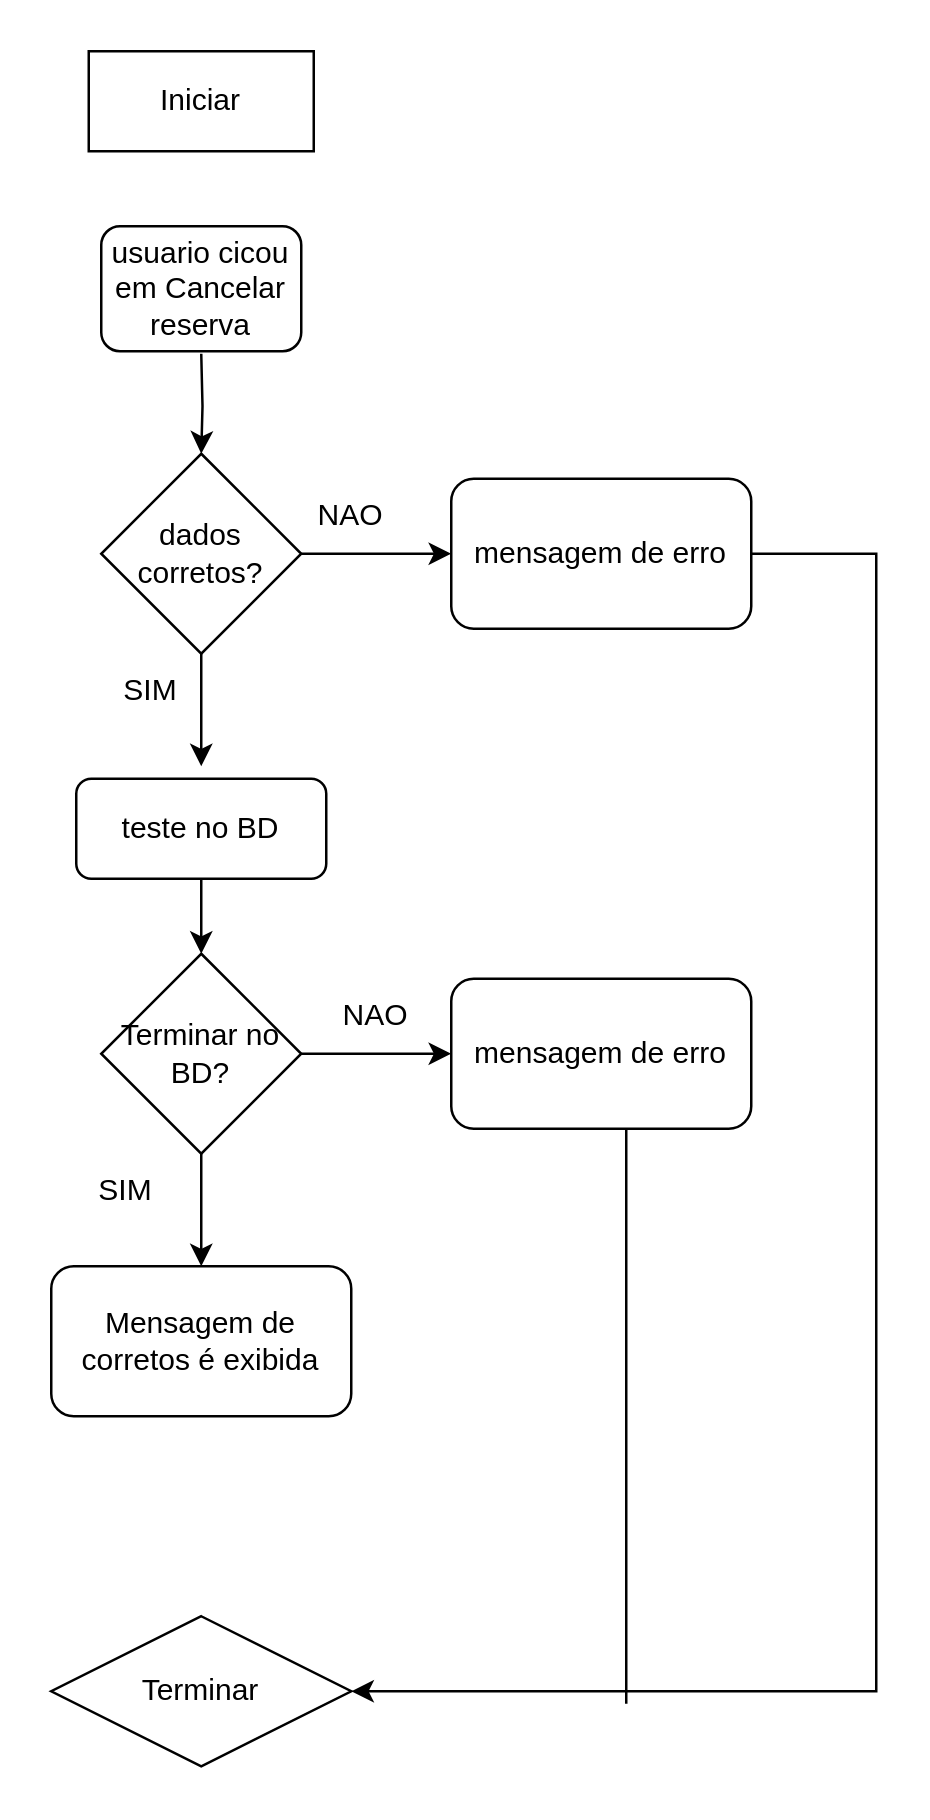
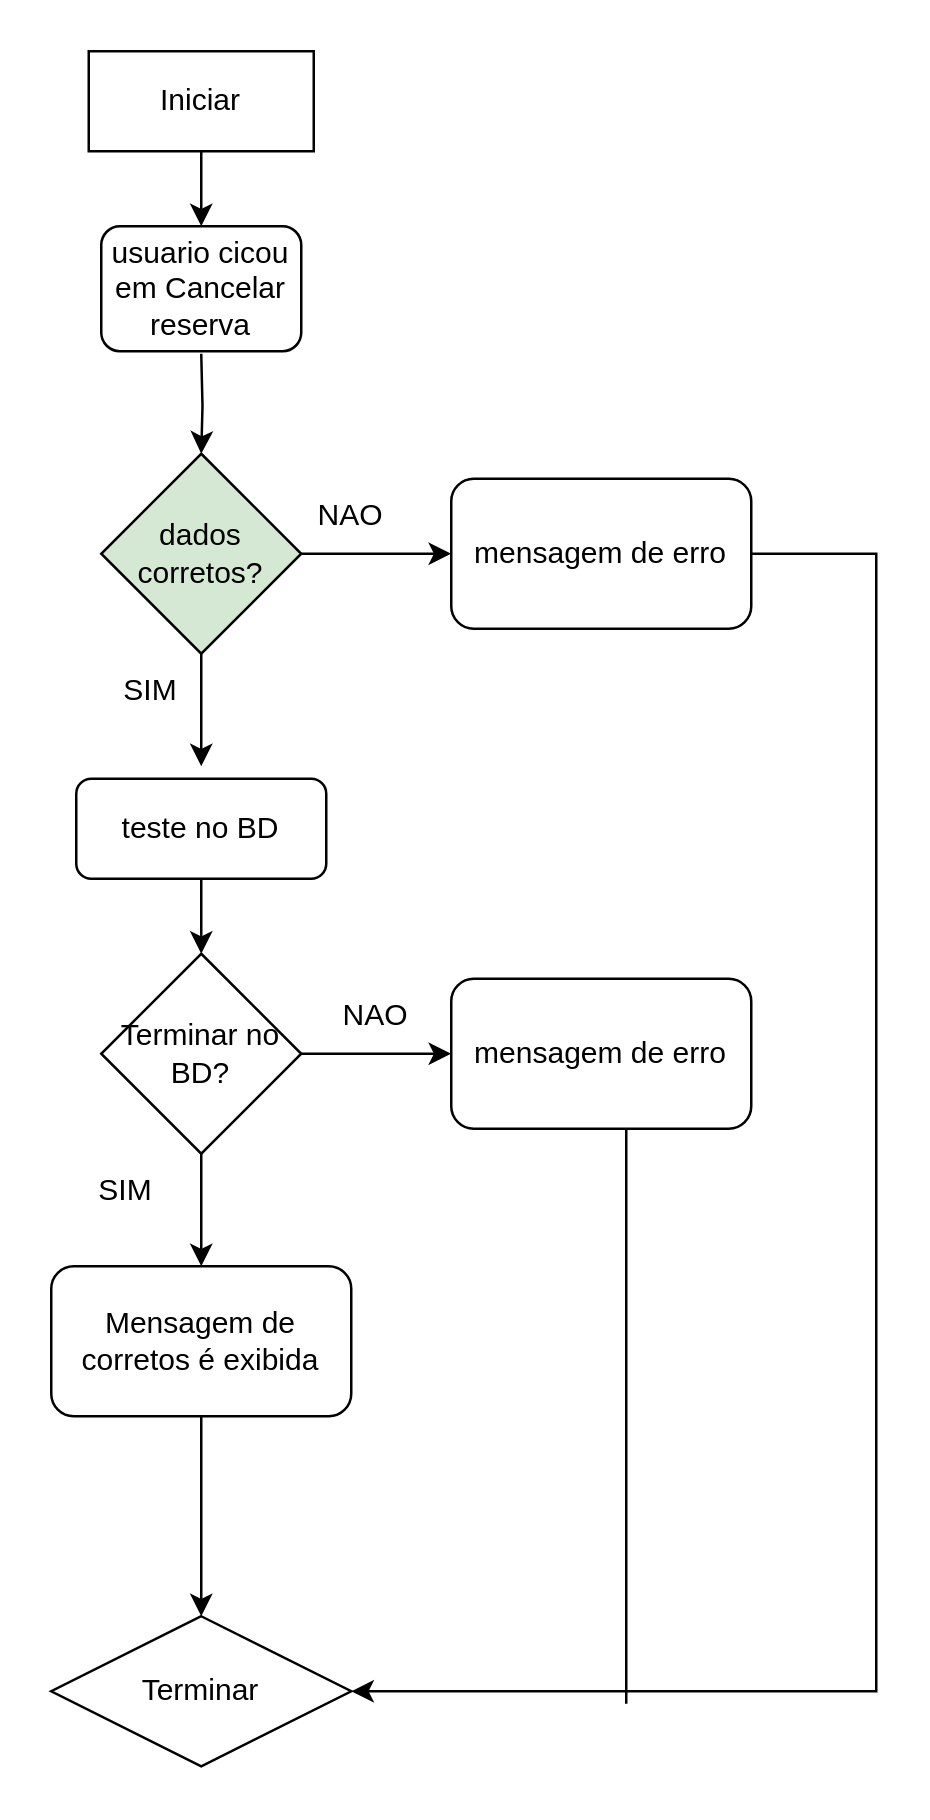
+ <mxCell id="2" value="" style="edgeStyle=orthogonalEdgeStyle;rounded=0;orthogonalLoop=1;jettySize=auto;html=1;" edge="1" parent="1" source="3" target="21"><mxGeometry relative="1" as="geometry" /></mxCell>
- <mxCell id="7" value="dados corretos?" style="rhombus;whiteSpace=wrap;html=1;" vertex="1" parent="1"><mxGeometry x="40" y="181" width="80" height="80" as="geometry" /></mxCell>
+ <mxCell id="7" value="dados corretos?" style="rhombus;whiteSpace=wrap;html=1;fillColor=#d5e8d4;" vertex="1" parent="1"><mxGeometry x="40" y="181" width="80" height="80" as="geometry" /></mxCell>
+ <mxCell id="17" value="" style="edgeStyle=orthogonalEdgeStyle;rounded=0;orthogonalLoop=1;jettySize=auto;html=1;" edge="1" parent="1" source="18" target="22"><mxGeometry relative="1" as="geometry" /></mxCell>
